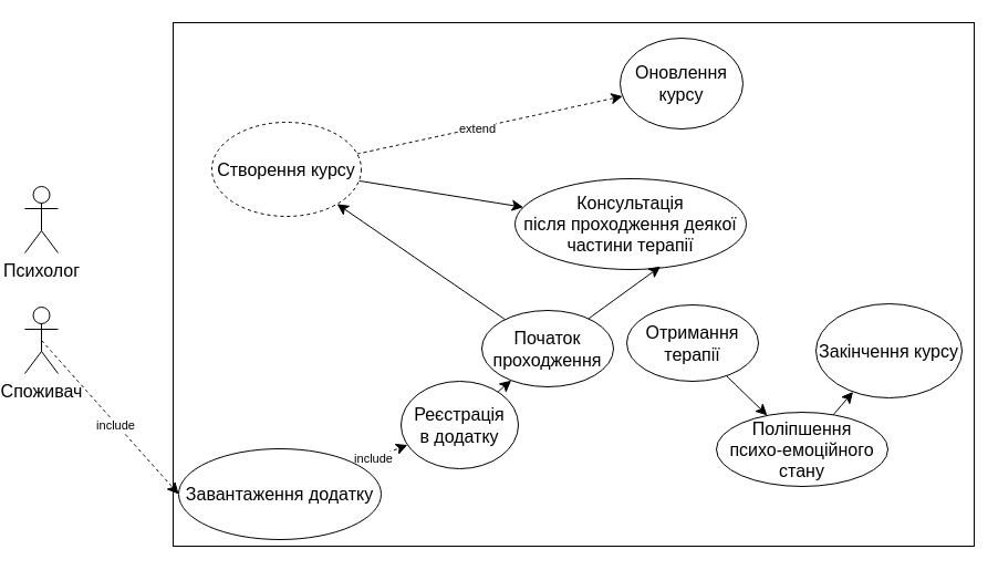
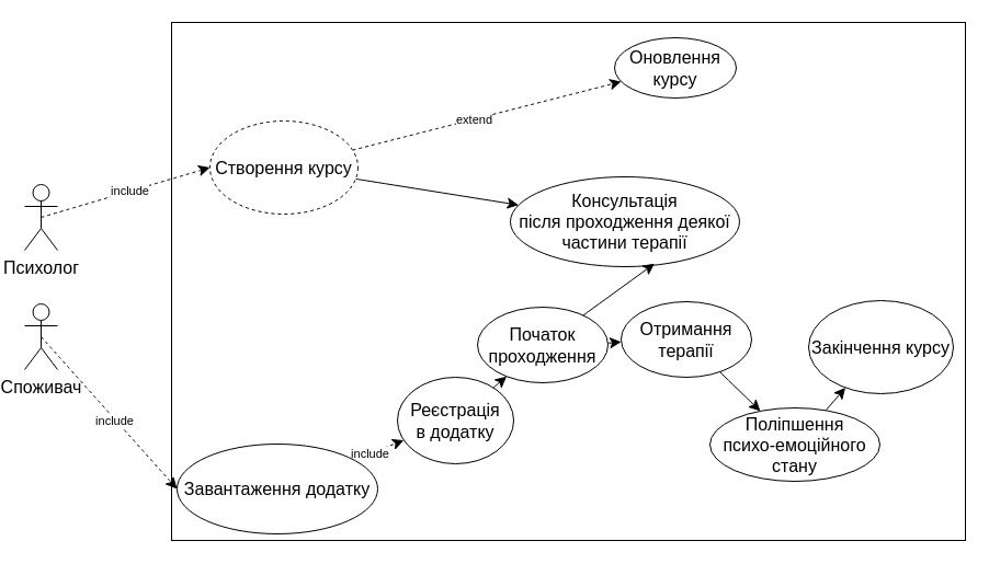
- <mxCell id="25" value="Оновлення&lt;br&gt;курсу" style="ellipse;whiteSpace=wrap;html=1;fontSize=16;" parent="1" vertex="1"><mxGeometry x="558" y="34" width="111" height="82" as="geometry" /></mxCell>
+ <mxCell id="25" value="Оновлення&lt;br&gt;курсу" style="ellipse;whiteSpace=wrap;html=1;fontSize=16;" parent="1" vertex="1"><mxGeometry x="558" y="34" width="111" height="55" as="geometry" /></mxCell>
+ <mxCell id="19" style="edgeStyle=none;curved=1;rounded=0;orthogonalLoop=1;jettySize=auto;html=1;exitX=0.5;exitY=0.5;exitDx=0;exitDy=0;exitPerimeter=0;entryX=0;entryY=0.5;entryDx=0;entryDy=0;fontSize=12;startSize=8;endSize=8;dashed=1;" parent="1" source="21" target="6" edge="1"><mxGeometry relative="1" as="geometry" /></mxCell>
+ <mxCell id="20" value="include" style="edgeLabel;html=1;align=center;verticalAlign=middle;resizable=0;points=[];" vertex="1" connectable="0" parent="19"><mxGeometry x="0.048" y="1" relative="1" as="geometry"><mxPoint as="offset" /></mxGeometry></mxCell>
- <mxCell id="12" style="edgeStyle=none;curved=1;rounded=0;orthogonalLoop=1;jettySize=auto;html=1;fontSize=12;startSize=8;endSize=8;" parent="1" source="13" target="6" edge="1"><mxGeometry relative="1" as="geometry" /></mxCell>
+ <mxCell id="12" style="edgeStyle=none;curved=1;rounded=0;orthogonalLoop=1;jettySize=auto;html=1;fontSize=12;startSize=8;endSize=8;" parent="1" source="13" target="24" edge="1"><mxGeometry relative="1" as="geometry" /></mxCell>
